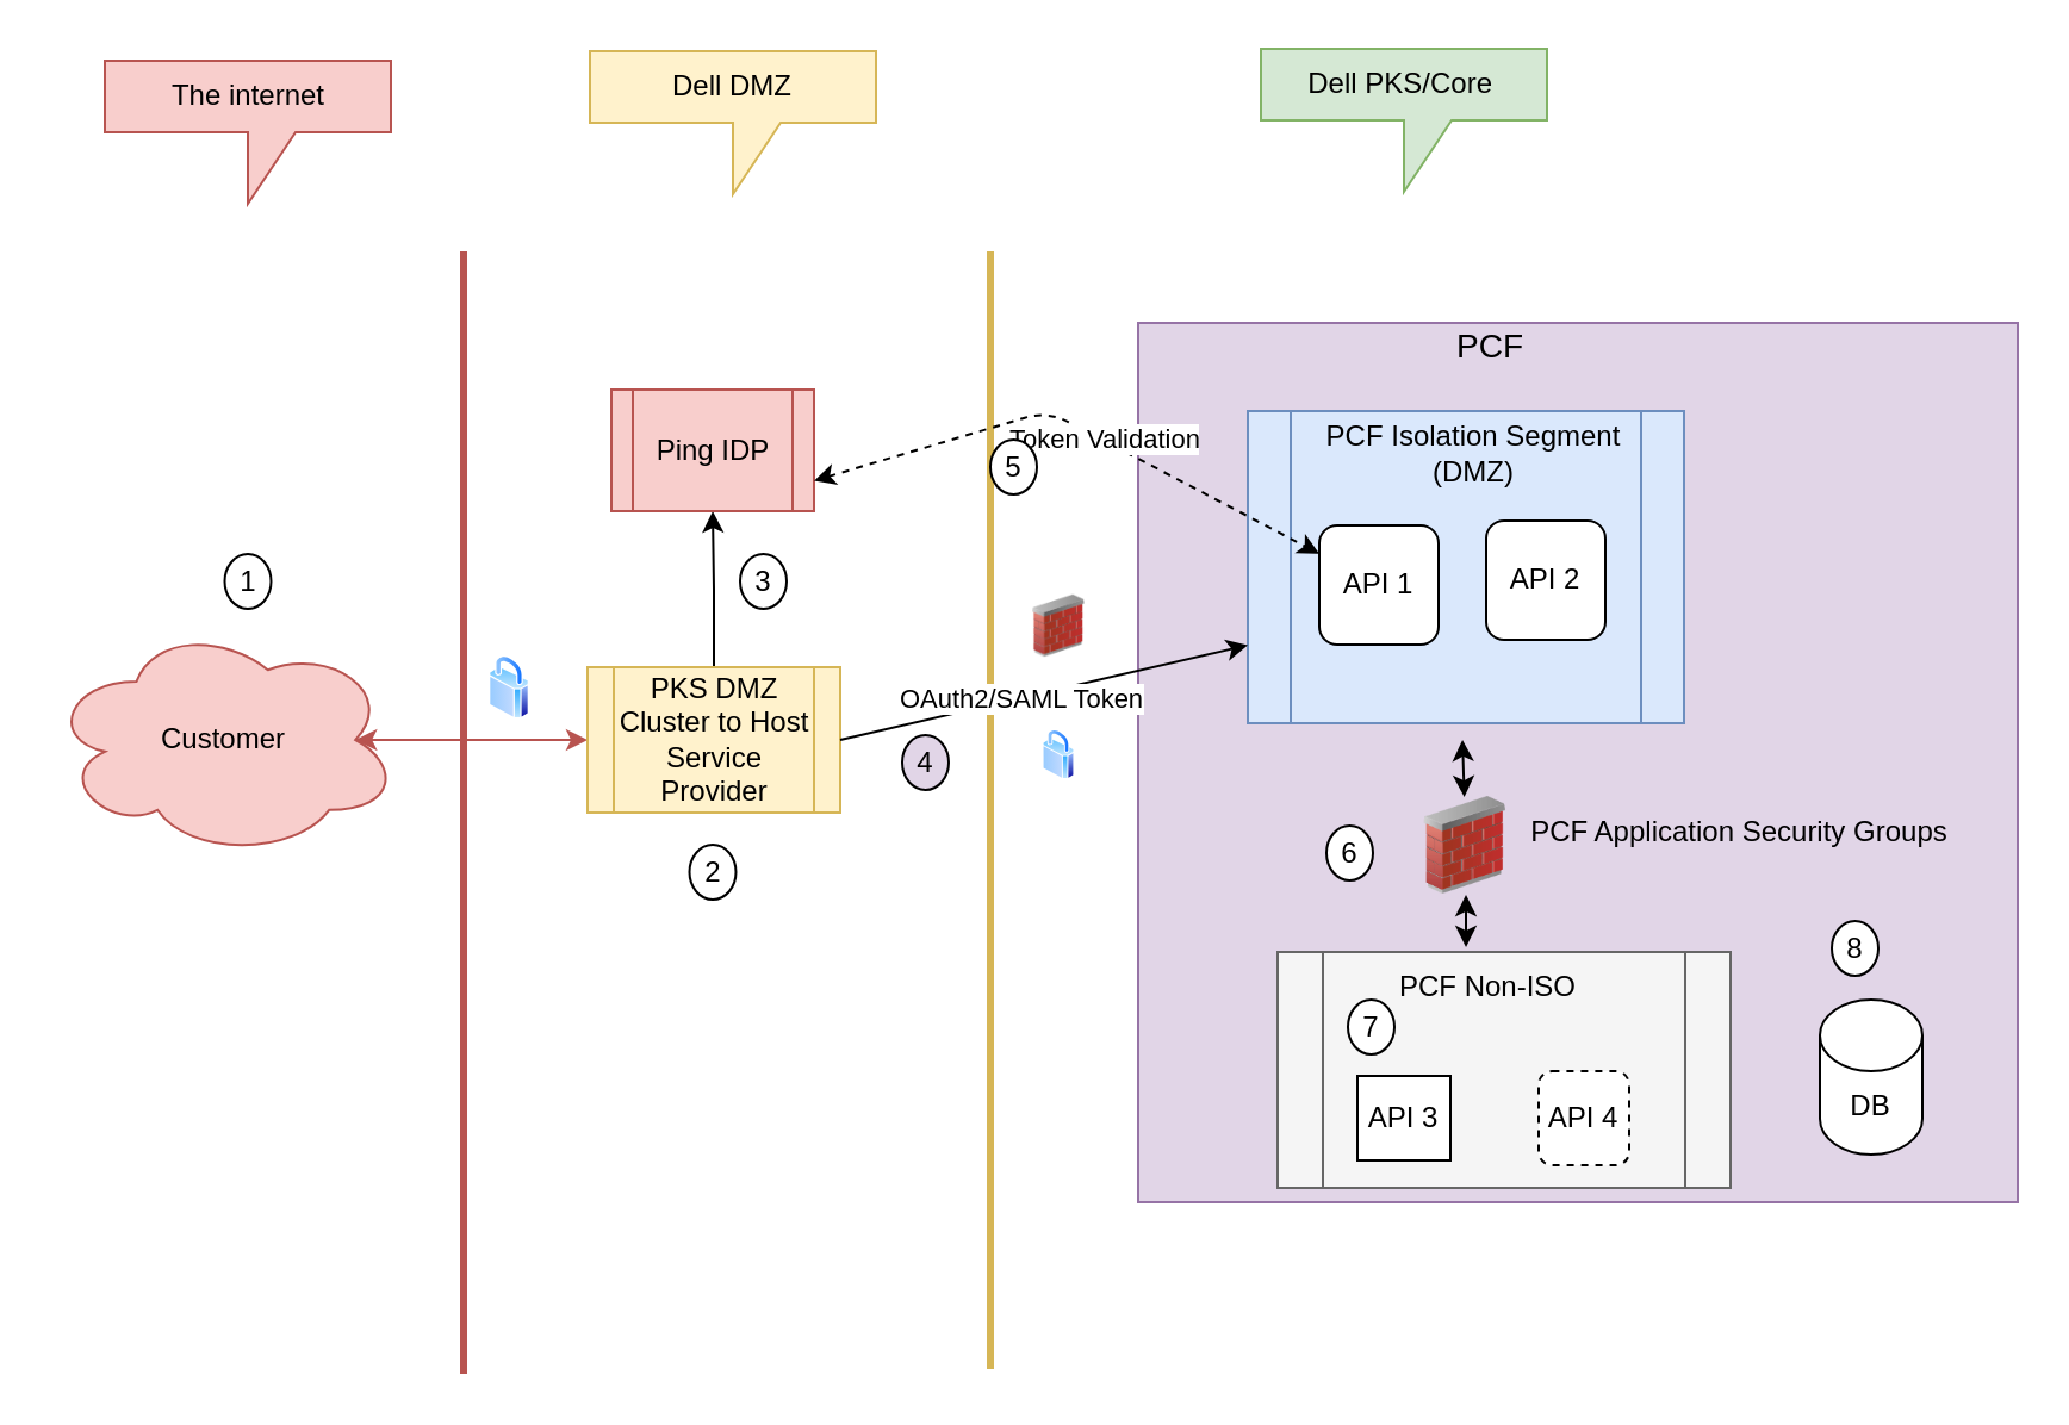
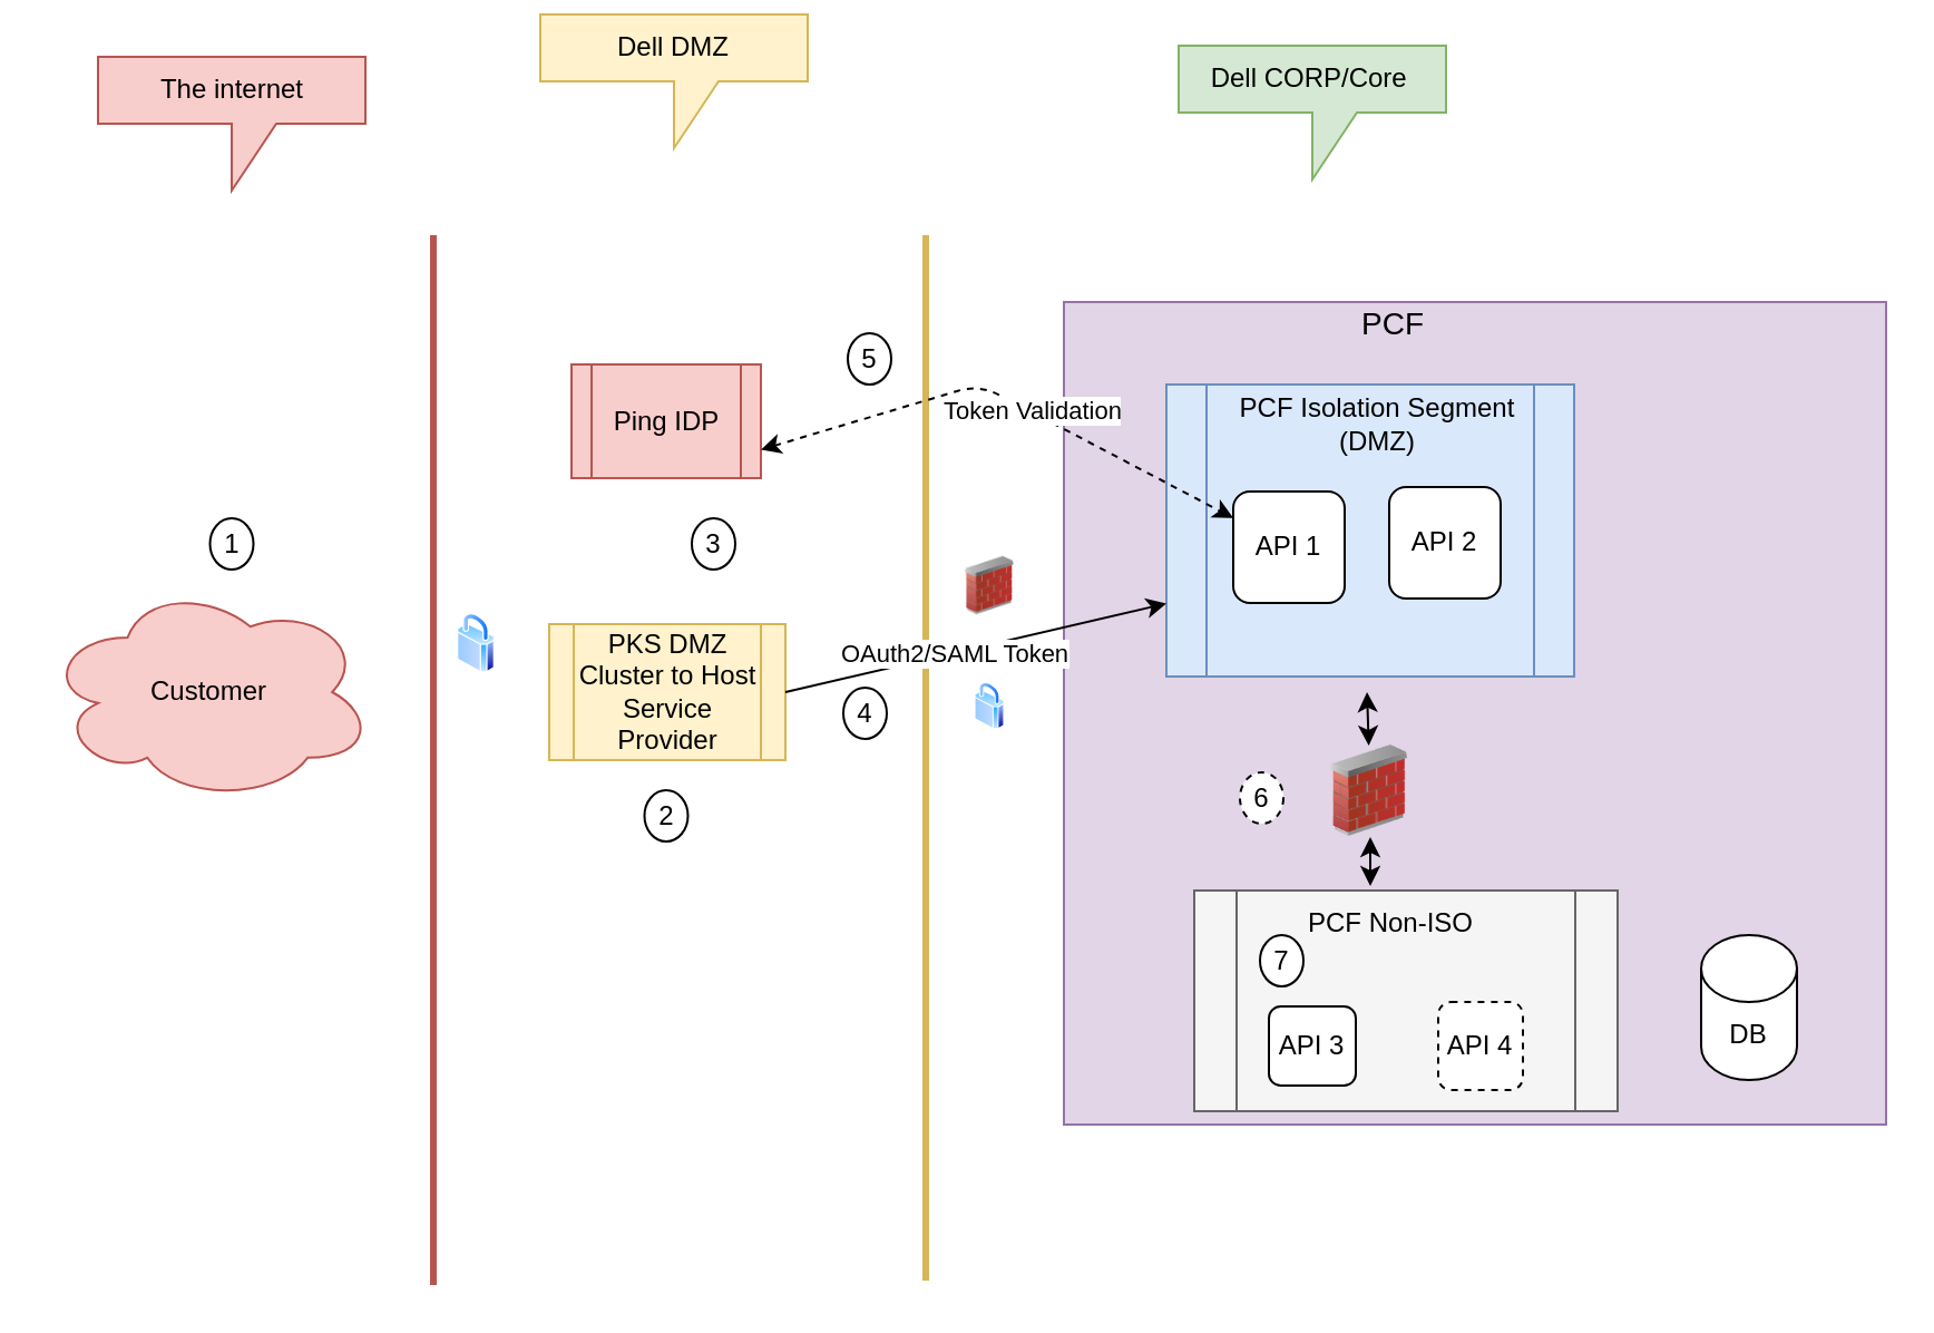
- <mxCell id="14" value="Dell PKS/Core&amp;nbsp;" style="shape=callout;whiteSpace=wrap;html=1;perimeter=calloutPerimeter;fillColor=#d5e8d4;strokeColor=#82b366;" parent="1" vertex="1"><mxGeometry x="528.5" y="20" width="120" height="60" as="geometry" /></mxCell>
+ <mxCell id="14" value="Dell CORP/Core&amp;nbsp;" style="shape=callout;whiteSpace=wrap;html=1;perimeter=calloutPerimeter;fillColor=#d5e8d4;strokeColor=#82b366;" parent="1" vertex="1"><mxGeometry x="528.5" y="20" width="120" height="60" as="geometry" /></mxCell>
- <mxCell id="13" value="Dell DMZ" style="shape=callout;whiteSpace=wrap;html=1;perimeter=calloutPerimeter;fillColor=#fff2cc;strokeColor=#d6b656;" parent="1" vertex="1"><mxGeometry x="247" y="21" width="120" height="60" as="geometry" /></mxCell>
+ <mxCell id="13" value="Dell DMZ" style="shape=callout;whiteSpace=wrap;html=1;perimeter=calloutPerimeter;fillColor=#fff2cc;strokeColor=#d6b656;" parent="1" vertex="1"><mxGeometry x="242" y="6" width="120" height="60" as="geometry" /></mxCell>
- <mxCell id="38" value="5" style="ellipse;whiteSpace=wrap;html=1;" parent="1" vertex="1"><mxGeometry x="415" y="184" width="19.5" height="23" as="geometry" /></mxCell>
+ <mxCell id="38" value="5" style="ellipse;whiteSpace=wrap;html=1;" parent="1" vertex="1"><mxGeometry x="380" y="149" width="19.5" height="23" as="geometry" /></mxCell>
- <mxCell id="7" value="" style="edgeStyle=orthogonalEdgeStyle;rounded=0;orthogonalLoop=1;jettySize=auto;html=1;" parent="1" source="8" target="29" edge="1"><mxGeometry relative="1" as="geometry" /></mxCell>
- <mxCell id="3" value="" style="edgeStyle=orthogonalEdgeStyle;rounded=0;orthogonalLoop=1;jettySize=auto;html=1;strokeWidth=1;exitX=0.875;exitY=0.5;exitDx=0;exitDy=0;exitPerimeter=0;startArrow=classic;startFill=1;fillColor=#f8cecc;strokeColor=#b85450;" parent="1" source="4" target="8" edge="1"><mxGeometry relative="1" as="geometry" /></mxCell>
- <mxCell id="37" value="4" style="ellipse;whiteSpace=wrap;html=1;fillColor=#e1d5e7;" parent="1" vertex="1"><mxGeometry x="378" y="308" width="19.5" height="23" as="geometry" /></mxCell>
+ <mxCell id="37" value="4" style="ellipse;whiteSpace=wrap;html=1;" parent="1" vertex="1"><mxGeometry x="378" y="308" width="19.5" height="23" as="geometry" /></mxCell>
- <mxCell id="28" value="PCF Application Security Groups" style="text;html=1;strokeColor=none;fillColor=none;align=center;verticalAlign=middle;whiteSpace=wrap;rounded=0;" parent="1" vertex="1"><mxGeometry x="637.5" y="339" width="183" height="20" as="geometry" /></mxCell>
- <mxCell id="39" value="6" style="ellipse;whiteSpace=wrap;html=1;" parent="1" vertex="1"><mxGeometry x="556" y="346" width="19.5" height="23" as="geometry" /></mxCell>
+ <mxCell id="39" value="6" style="ellipse;whiteSpace=wrap;html=1;dashed=1;" parent="1" vertex="1"><mxGeometry x="556" y="346" width="19.5" height="23" as="geometry" /></mxCell>
- <mxCell id="42" value="8" style="ellipse;whiteSpace=wrap;html=1;" parent="1" vertex="1"><mxGeometry x="768" y="386" width="19.5" height="23" as="geometry" /></mxCell>
- <mxCell id="16" value="API 3" style="whiteSpace=wrap;html=1;rounded=0;" parent="1" vertex="1"><mxGeometry x="569" y="451" width="39" height="35.5" as="geometry" /></mxCell>
+ <mxCell id="16" value="API 3" style="rounded=1;whiteSpace=wrap;html=1;" parent="1" vertex="1"><mxGeometry x="569" y="451" width="39" height="35.5" as="geometry" /></mxCell>
